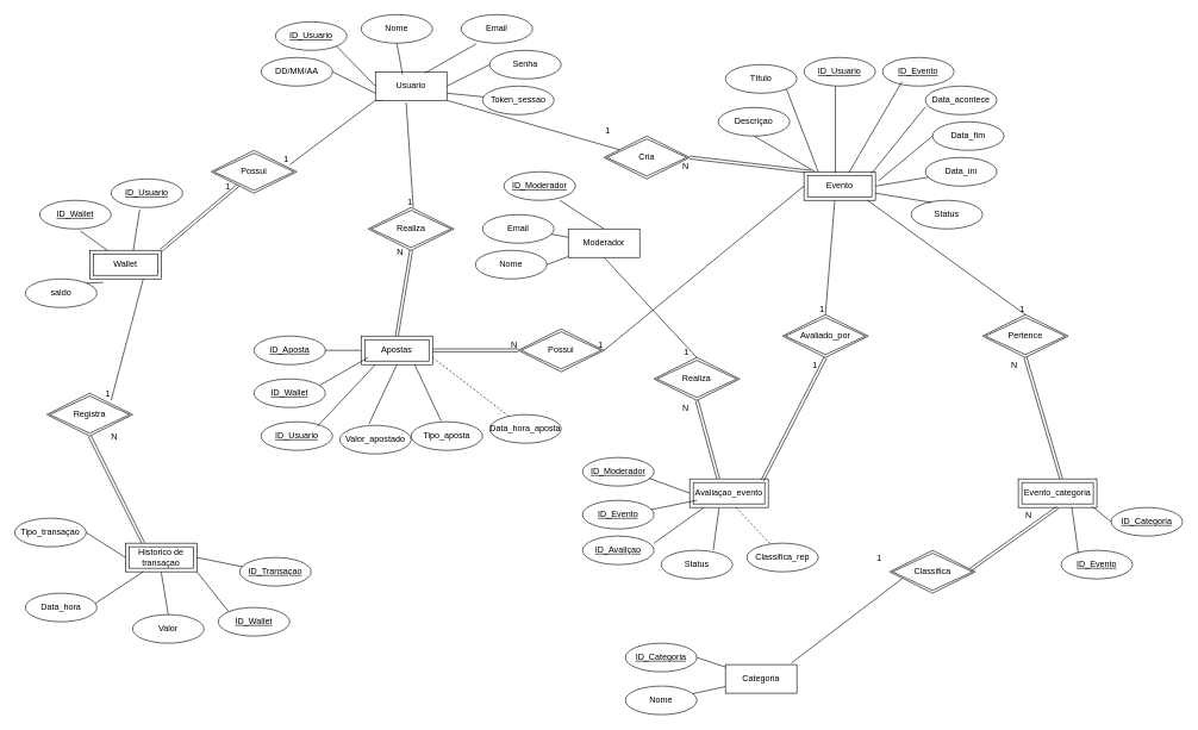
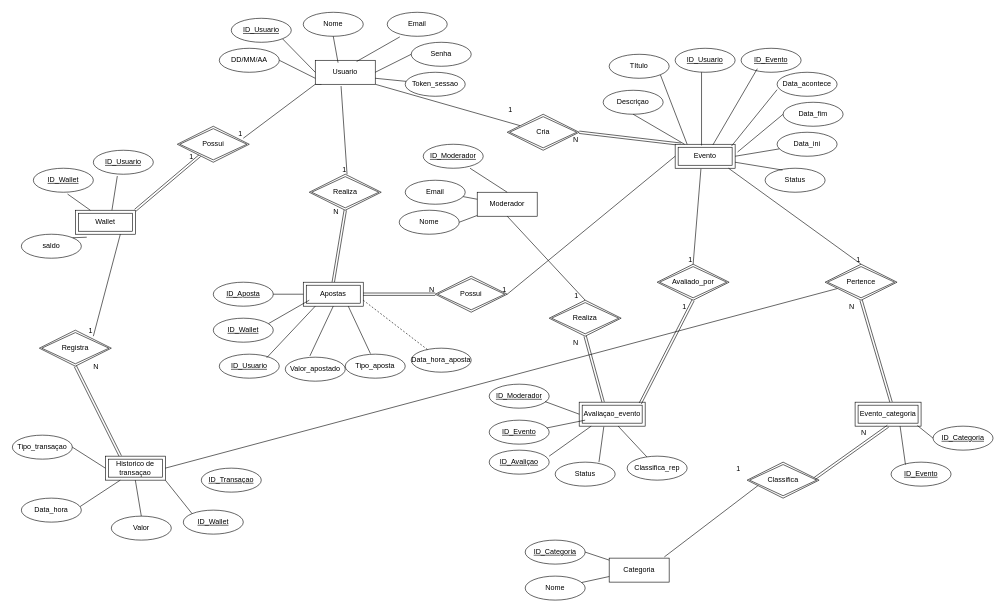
- <mxCell id="131" value="" style="endArrow=none;html=1;rounded=0;exitX=0.591;exitY=1;exitDx=0;exitDy=0;exitPerimeter=0;dashed=1;" edge="1" parent="1" source="79" target="127"><mxGeometry relative="1" as="geometry"><mxPoint x="995" y="720" as="sourcePoint" /><mxPoint x="925" y="770" as="targetPoint" /></mxGeometry></mxCell>
+ <mxCell id="131" value="" style="endArrow=none;html=1;rounded=0;exitX=0.591;exitY=1;exitDx=0;exitDy=0;exitPerimeter=0;" edge="1" parent="1" source="79" target="127"><mxGeometry relative="1" as="geometry"><mxPoint x="995" y="720" as="sourcePoint" /><mxPoint x="925" y="770" as="targetPoint" /></mxGeometry></mxCell>
- <mxCell id="29" value="" style="endArrow=none;html=1;rounded=0;entryX=0.04;entryY=0.325;entryDx=0;entryDy=0;entryPerimeter=0;exitX=1;exitY=0.5;exitDx=0;exitDy=0;" edge="1" parent="1" source="23" target="25"><mxGeometry relative="1" as="geometry"><mxPoint x="365" y="590" as="sourcePoint" /><mxPoint x="525" y="590" as="targetPoint" /></mxGeometry></mxCell>
+ <mxCell id="29" value="" style="endArrow=none;html=1;rounded=0;exitX=1;exitY=0.5;exitDx=0;exitDy=0;" edge="1" parent="1" source="23" target="87"><mxGeometry relative="1" as="geometry"><mxPoint x="365" y="590" as="sourcePoint" /><mxPoint x="525" y="590" as="targetPoint" /></mxGeometry></mxCell>
